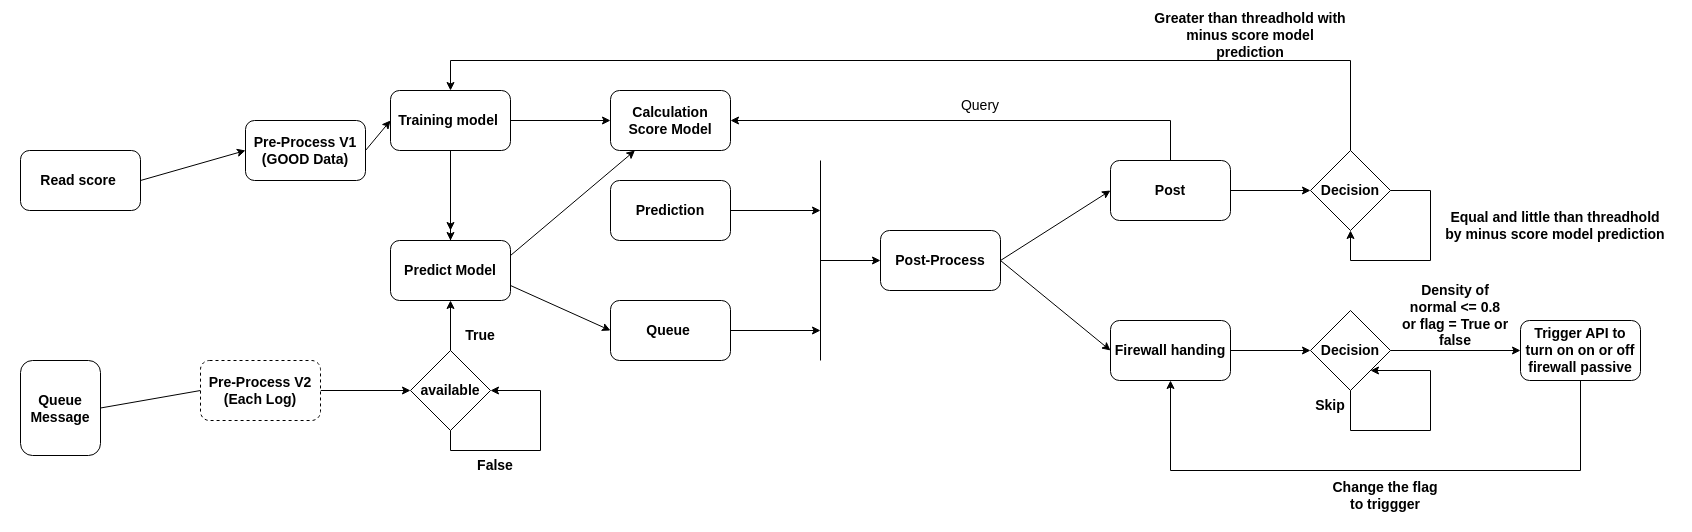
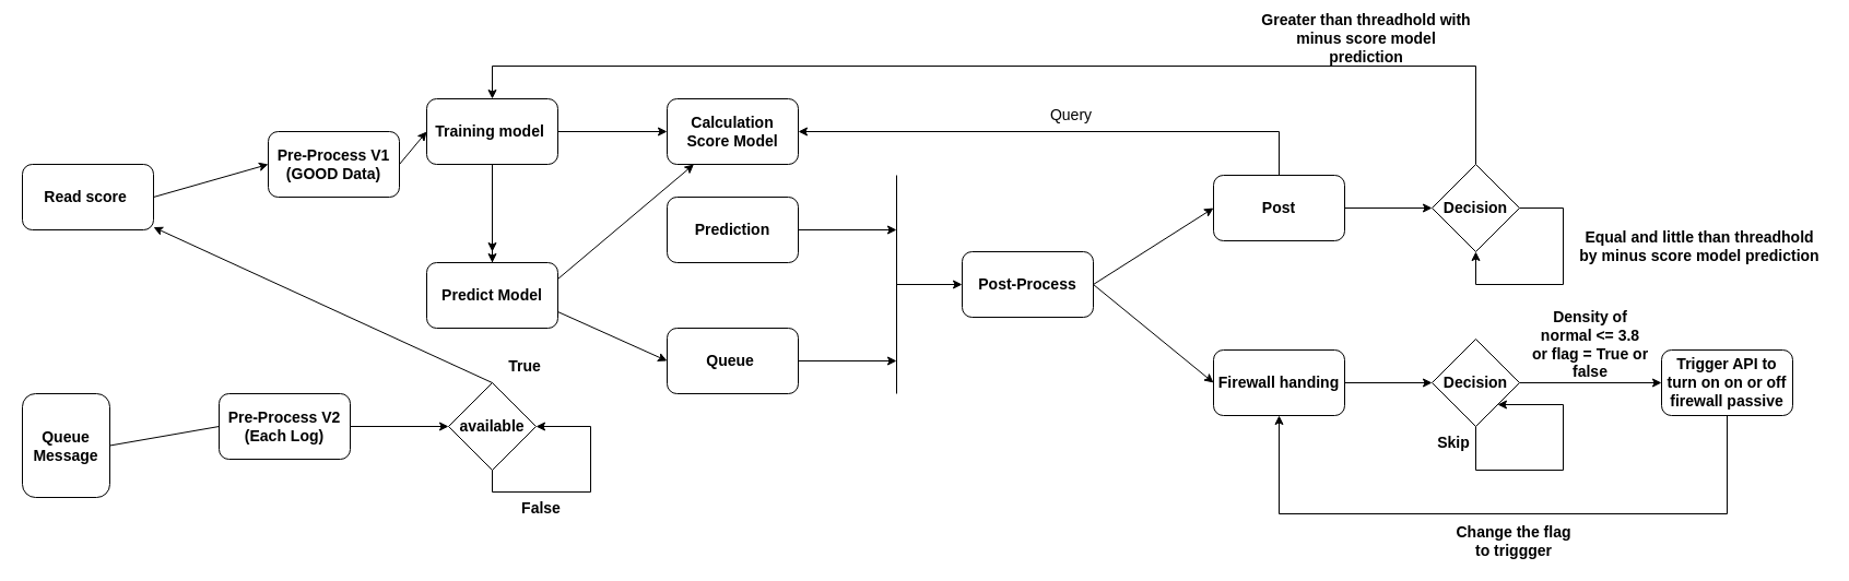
- <mxCell id="43" value="Density of normal &amp;lt;= 0.8 or flag = True or false" style="text;html=1;strokeColor=none;fillColor=none;align=center;verticalAlign=middle;whiteSpace=wrap;rounded=0;fontStyle=1;fontSize=14;" vertex="1" parent="1"><mxGeometry x="1400" y="300" width="110" height="30" as="geometry" /></mxCell>
+ <mxCell id="43" value="Density of normal &amp;lt;= 3.8 or flag = True or false" style="text;html=1;strokeColor=none;fillColor=none;align=center;verticalAlign=middle;whiteSpace=wrap;rounded=0;fontStyle=1;fontSize=14;" vertex="1" parent="1"><mxGeometry x="1400" y="300" width="110" height="30" as="geometry" /></mxCell>
- <mxCell id="12" value="" style="endArrow=classic;html=1;rounded=0;entryX=0.5;entryY=1;entryDx=0;entryDy=0;exitX=0.5;exitY=0;exitDx=0;exitDy=0;fontStyle=1;fontSize=14;" edge="1" parent="1" source="10" target="6"><mxGeometry width="50" height="50" relative="1" as="geometry"><mxPoint x="450" y="350" as="sourcePoint" /><mxPoint x="500" y="450" as="targetPoint" /></mxGeometry></mxCell>
+ <mxCell id="12" value="" style="endArrow=classic;html=1;rounded=0;exitX=0.5;exitY=0;exitDx=0;exitDy=0;fontStyle=1;fontSize=14;" edge="1" parent="1" source="10" target="2"><mxGeometry width="50" height="50" relative="1" as="geometry"><mxPoint x="450" y="350" as="sourcePoint" /><mxPoint x="500" y="450" as="targetPoint" /></mxGeometry></mxCell>
- <mxCell id="21" value="Pre-Process V2&lt;br style=&quot;font-size: 14px;&quot;&gt;(Each Log)" style="rounded=1;whiteSpace=wrap;html=1;fontStyle=1;fontSize=14;dashed=1;" vertex="1" parent="1"><mxGeometry x="200" y="360" width="120" height="60" as="geometry" /></mxCell>
+ <mxCell id="21" value="Pre-Process V2&lt;br style=&quot;font-size: 14px;&quot;&gt;(Each Log)" style="rounded=1;whiteSpace=wrap;html=1;fontStyle=1;fontSize=14;" vertex="1" parent="1"><mxGeometry x="200" y="360" width="120" height="60" as="geometry" /></mxCell>
